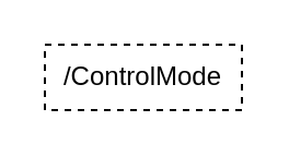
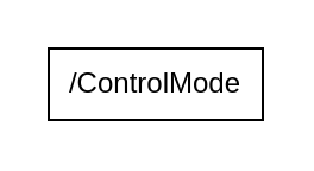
- <mxCell id="2" value="/ControlMode" style="rounded=0;whiteSpace=wrap;html=1;dashed=1;" vertex="1" parent="1"><mxGeometry x="20" y="20" width="90" height="30" as="geometry" /></mxCell>
+ <mxCell id="2" value="/ControlMode" style="rounded=0;whiteSpace=wrap;html=1;" vertex="1" parent="1"><mxGeometry x="20" y="20" width="90" height="30" as="geometry" /></mxCell>
